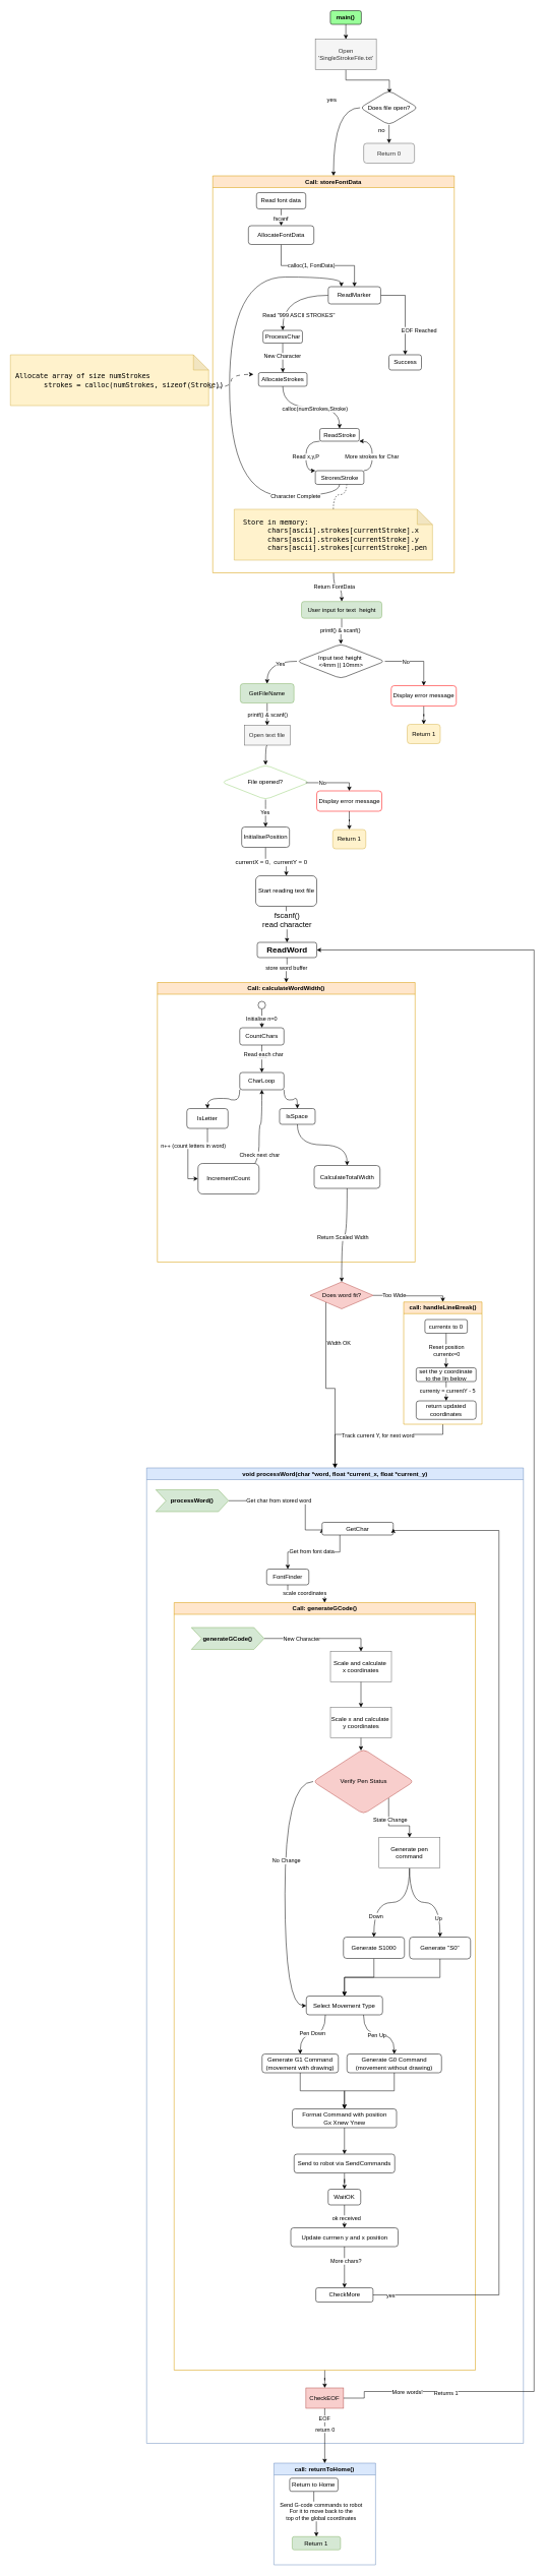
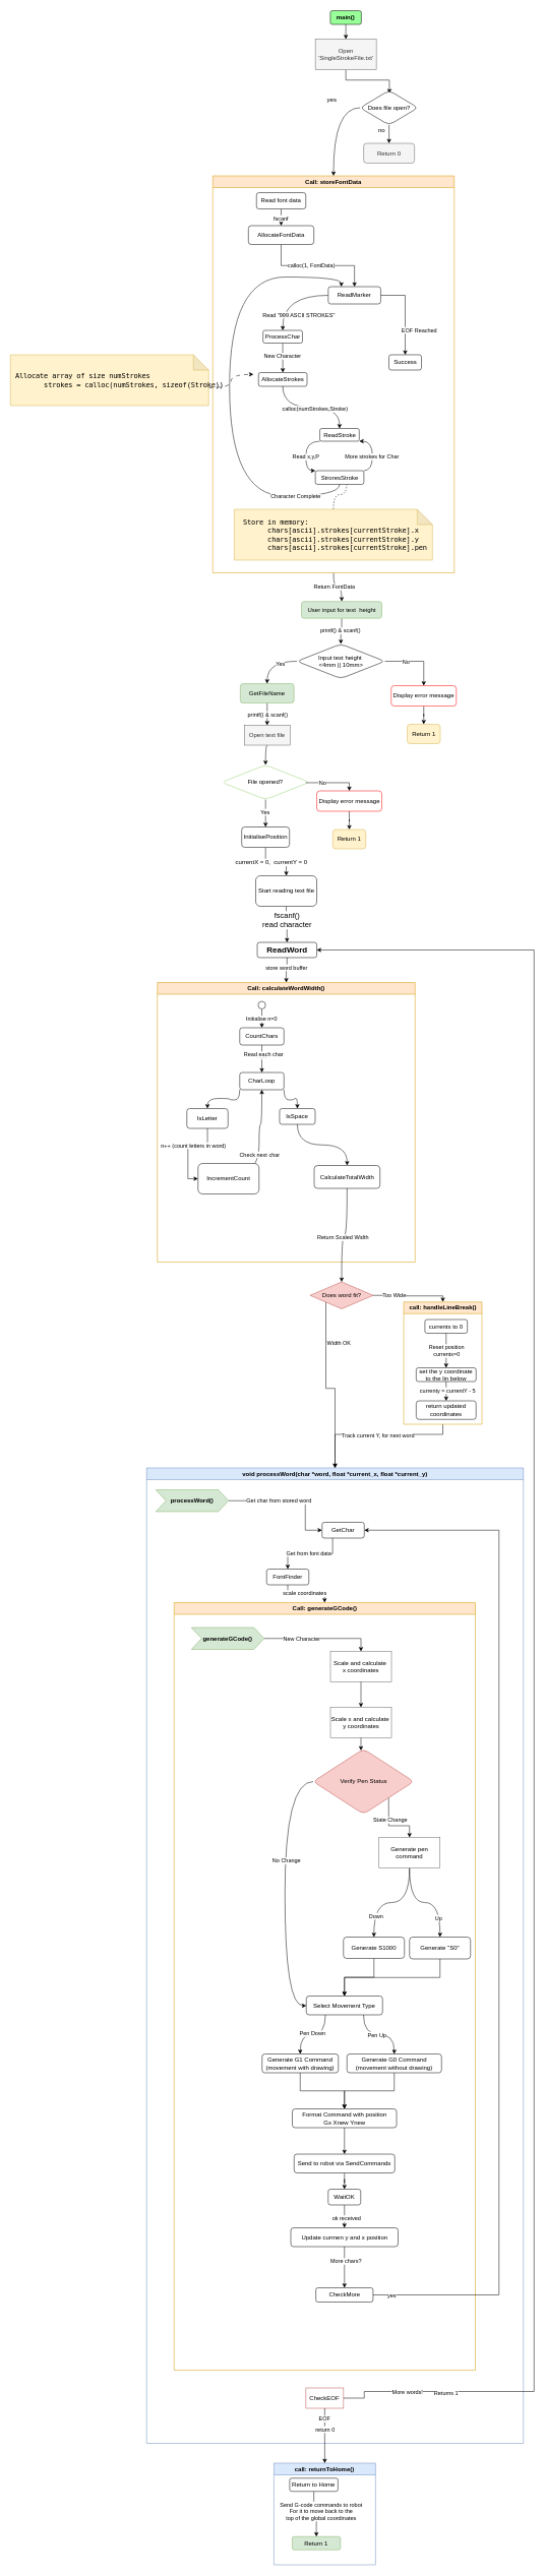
- <mxCell id="83" value="GetChar" style="rounded=1;whiteSpace=wrap;html=1;" parent="34" vertex="1"><mxGeometry x="345" y="107" width="140" height="25" as="geometry" /></mxCell>
+ <mxCell id="83" value="GetChar" style="rounded=1;whiteSpace=wrap;html=1;" parent="34" vertex="1"><mxGeometry x="345" y="107" width="83" height="31" as="geometry" /></mxCell>
- <mxCell id="38" style="edgeStyle=orthogonalEdgeStyle;rounded=0;orthogonalLoop=1;jettySize=auto;html=1;exitX=0.5;exitY=1;exitDx=0;exitDy=0;" edge="1" parent="34" source="39" target="89"><mxGeometry relative="1" as="geometry" /></mxCell>
- <mxCell id="89" value="CheckEOF" style="rounded=0;whiteSpace=wrap;html=1;fillColor=#f8cecc;strokeColor=#b85450;" parent="34" vertex="1"><mxGeometry x="313.25" y="1810" width="74" height="40" as="geometry" /></mxCell>
+ <mxCell id="89" value="CheckEOF" style="rounded=0;whiteSpace=wrap;html=1;fillColor=#ffffff;strokeColor=#b85450;" parent="34" vertex="1"><mxGeometry x="313.25" y="1810" width="74" height="40" as="geometry" /></mxCell>
